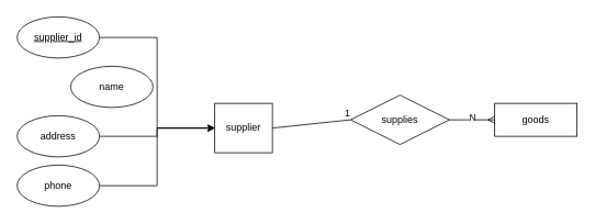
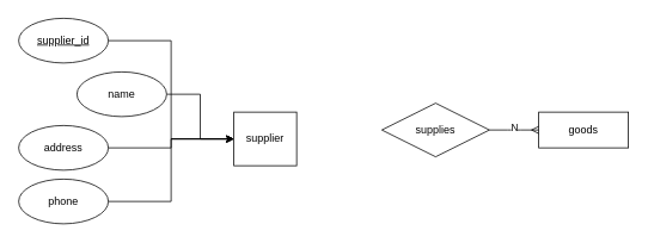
+ <mxCell id="5" style="edgeStyle=orthogonalEdgeStyle;rounded=0;orthogonalLoop=1;jettySize=auto;html=1;entryX=0;entryY=0.5;entryDx=0;entryDy=0;" edge="1" parent="1" source="6" target="2"><mxGeometry relative="1" as="geometry" /></mxCell>
- <mxCell id="13" value="" style="endArrow=none;html=1;rounded=0;exitX=1;exitY=0.5;exitDx=0;exitDy=0;entryX=0;entryY=0.5;entryDx=0;entryDy=0;" edge="1" parent="1" source="2" target="12"><mxGeometry relative="1" as="geometry"><mxPoint x="330" y="200" as="sourcePoint" /><mxPoint x="490" y="200" as="targetPoint" /></mxGeometry></mxCell>
- <mxCell id="14" value="1" style="resizable=0;html=1;align=right;verticalAlign=bottom;" connectable="0" vertex="1" parent="13"><mxGeometry x="1" relative="1" as="geometry" /></mxCell>
